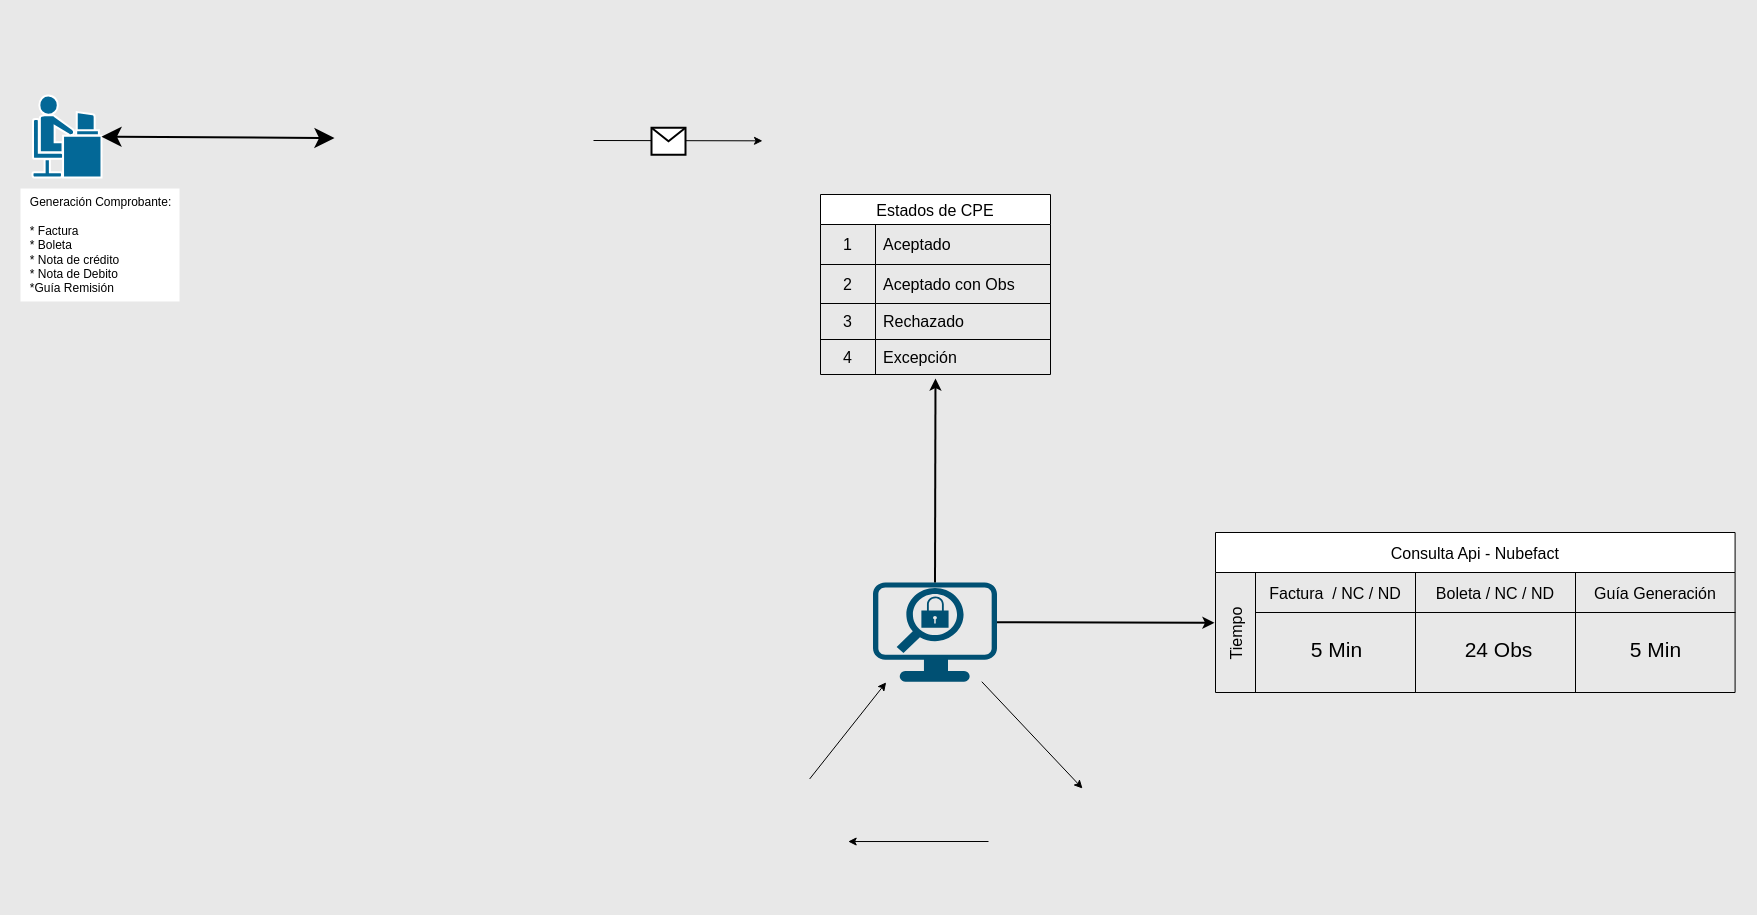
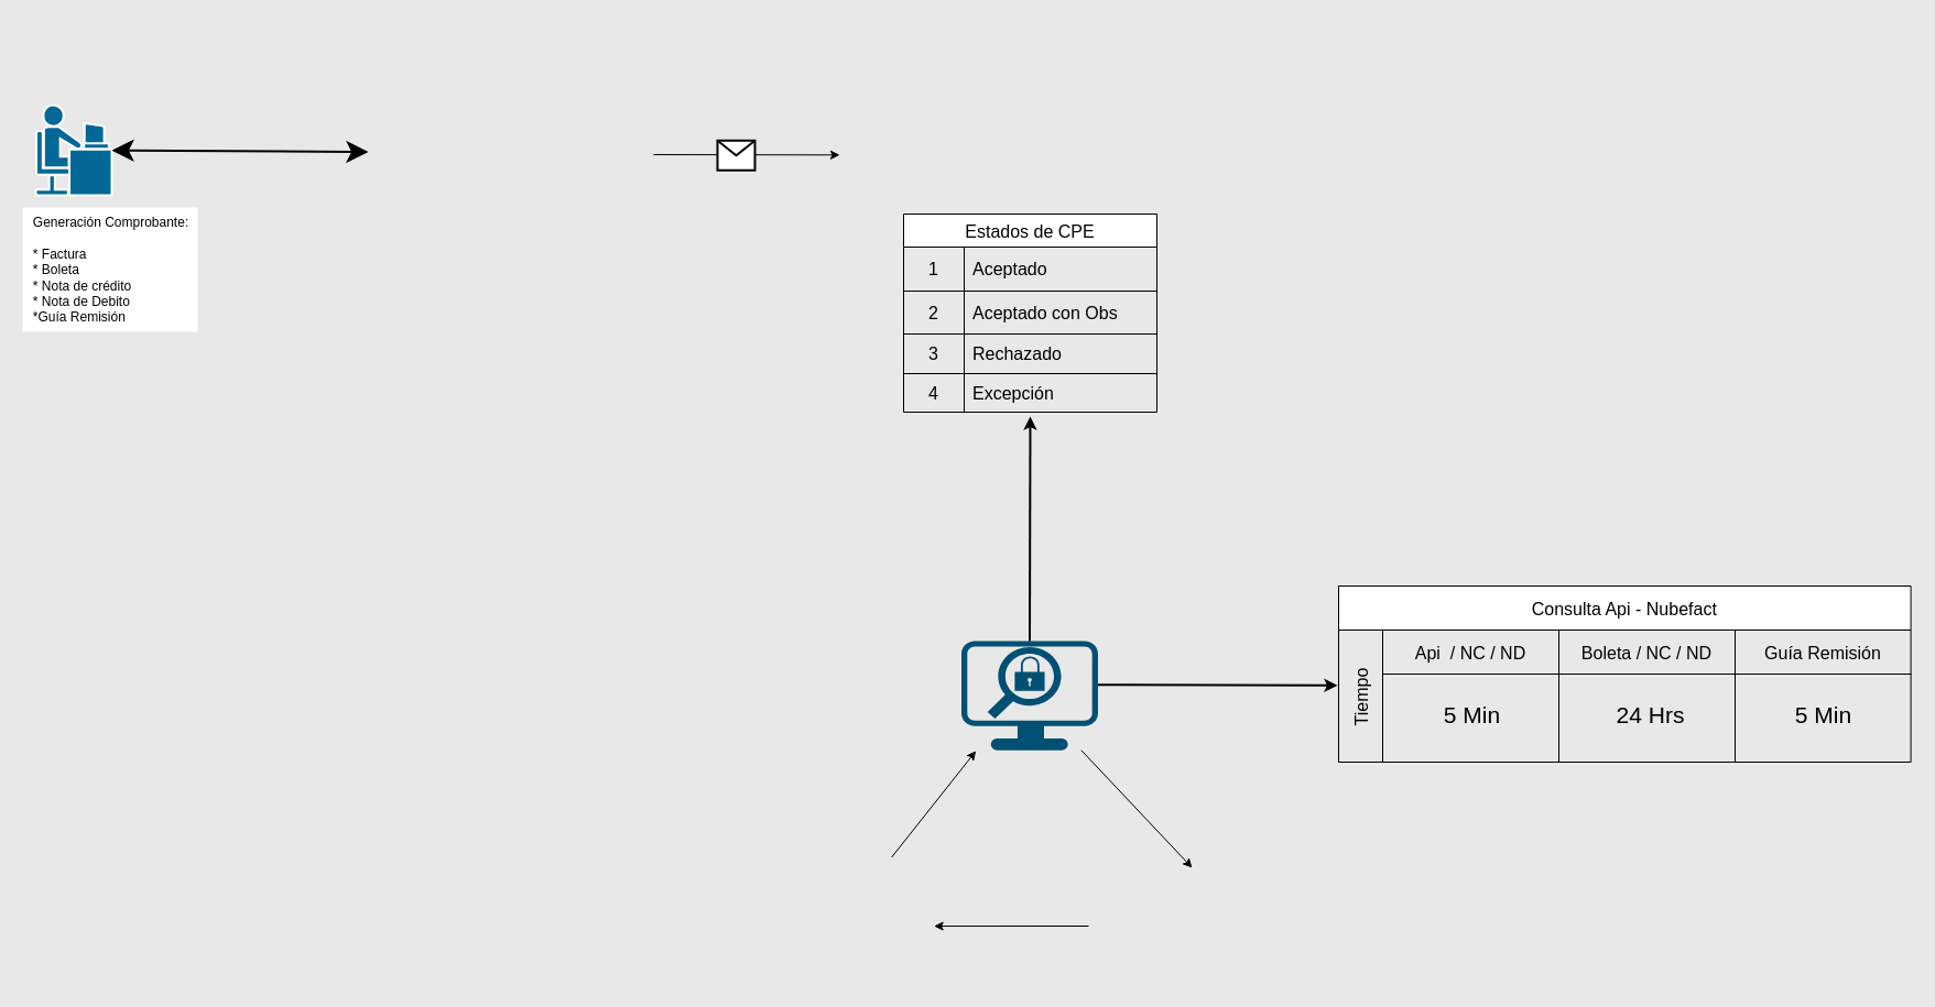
- <mxCell id="23" value="Factura  / NC / ND" style="swimlane;swimlaneHead=0;swimlaneBody=0;fontStyle=0;strokeColor=inherit;connectable=0;fillColor=none;startSize=40;collapsible=0;recursiveResize=0;expand=0;fontSize=16;" vertex="1" parent="22"><mxGeometry x="40" width="160" height="120" as="geometry"><mxRectangle width="160" height="120" as="alternateBounds" /></mxGeometry></mxCell>
+ <mxCell id="23" value="Api  / NC / ND" style="swimlane;swimlaneHead=0;swimlaneBody=0;fontStyle=0;strokeColor=inherit;connectable=0;fillColor=none;startSize=40;collapsible=0;recursiveResize=0;expand=0;fontSize=16;" vertex="1" parent="22"><mxGeometry x="40" width="160" height="120" as="geometry"><mxRectangle width="160" height="120" as="alternateBounds" /></mxGeometry></mxCell>
- <mxCell id="27" value="Guía Generación" style="swimlane;swimlaneHead=0;swimlaneBody=0;fontStyle=0;strokeColor=inherit;connectable=0;fillColor=none;startSize=40;collapsible=0;recursiveResize=0;expand=0;fontSize=16;" vertex="1" parent="22"><mxGeometry x="360" width="160" height="120" as="geometry"><mxRectangle width="160" height="120" as="alternateBounds" /></mxGeometry></mxCell>
+ <mxCell id="27" value="Guía Remisión" style="swimlane;swimlaneHead=0;swimlaneBody=0;fontStyle=0;strokeColor=inherit;connectable=0;fillColor=none;startSize=40;collapsible=0;recursiveResize=0;expand=0;fontSize=16;" vertex="1" parent="22"><mxGeometry x="360" width="160" height="120" as="geometry"><mxRectangle width="160" height="120" as="alternateBounds" /></mxGeometry></mxCell>
- <mxCell id="26" value="24 Obs" style="text;html=1;align=center;verticalAlign=middle;resizable=0;points=[];autosize=1;strokeColor=none;fillColor=none;fontSize=21;" vertex="1" parent="25"><mxGeometry x="43" y="58" width="80" height="37" as="geometry" /></mxCell>
+ <mxCell id="26" value="24 Hrs" style="text;html=1;align=center;verticalAlign=middle;resizable=0;points=[];autosize=1;strokeColor=none;fillColor=none;fontSize=21;" vertex="1" parent="25"><mxGeometry x="43" y="58" width="80" height="37" as="geometry" /></mxCell>
